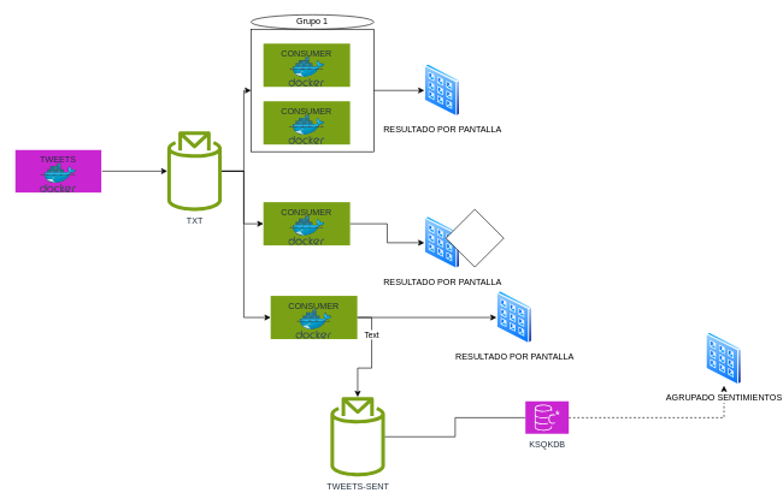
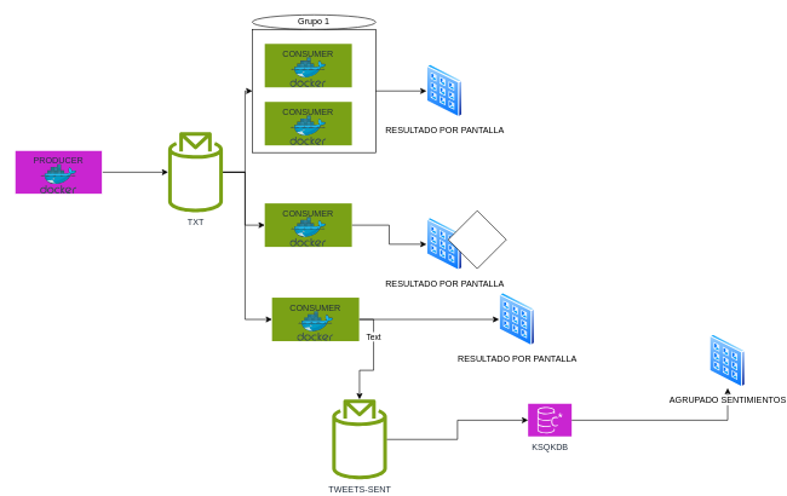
- <mxCell id="4" value="TWEETS" style="whiteSpace=wrap;html=1;verticalAlign=top;fillColor=#C925D1;strokeColor=#ffffff;fontColor=#232F3E;sketch=0;dashed=0;fontStyle=0;" parent="1" vertex="1"><mxGeometry x="20" y="207" width="120" height="60" as="geometry" /></mxCell>
+ <mxCell id="4" value="PRODUCER" style="whiteSpace=wrap;html=1;verticalAlign=top;fillColor=#C925D1;strokeColor=#ffffff;fontColor=#232F3E;sketch=0;dashed=0;fontStyle=0;" parent="1" vertex="1"><mxGeometry x="20" y="207" width="120" height="60" as="geometry" /></mxCell>
- <mxCell id="29" style="edgeStyle=orthogonalEdgeStyle;rounded=0;orthogonalLoop=1;jettySize=auto;html=1;endArrow=none;" parent="1" source="27" target="31" edge="1"><mxGeometry relative="1" as="geometry"><mxPoint x="807" y="596" as="targetPoint" /></mxGeometry></mxCell>
+ <mxCell id="29" style="edgeStyle=orthogonalEdgeStyle;rounded=0;orthogonalLoop=1;jettySize=auto;html=1;" parent="1" source="27" target="31" edge="1"><mxGeometry relative="1" as="geometry"><mxPoint x="807" y="596" as="targetPoint" /></mxGeometry></mxCell>
- <mxCell id="30" style="edgeStyle=orthogonalEdgeStyle;rounded=0;orthogonalLoop=1;jettySize=auto;html=1;dashed=1;" edge="1" parent="1" source="31" target="32"><mxGeometry relative="1" as="geometry" /></mxCell>
+ <mxCell id="30" style="edgeStyle=orthogonalEdgeStyle;rounded=0;orthogonalLoop=1;jettySize=auto;html=1;" edge="1" parent="1" source="31" target="32"><mxGeometry relative="1" as="geometry" /></mxCell>
